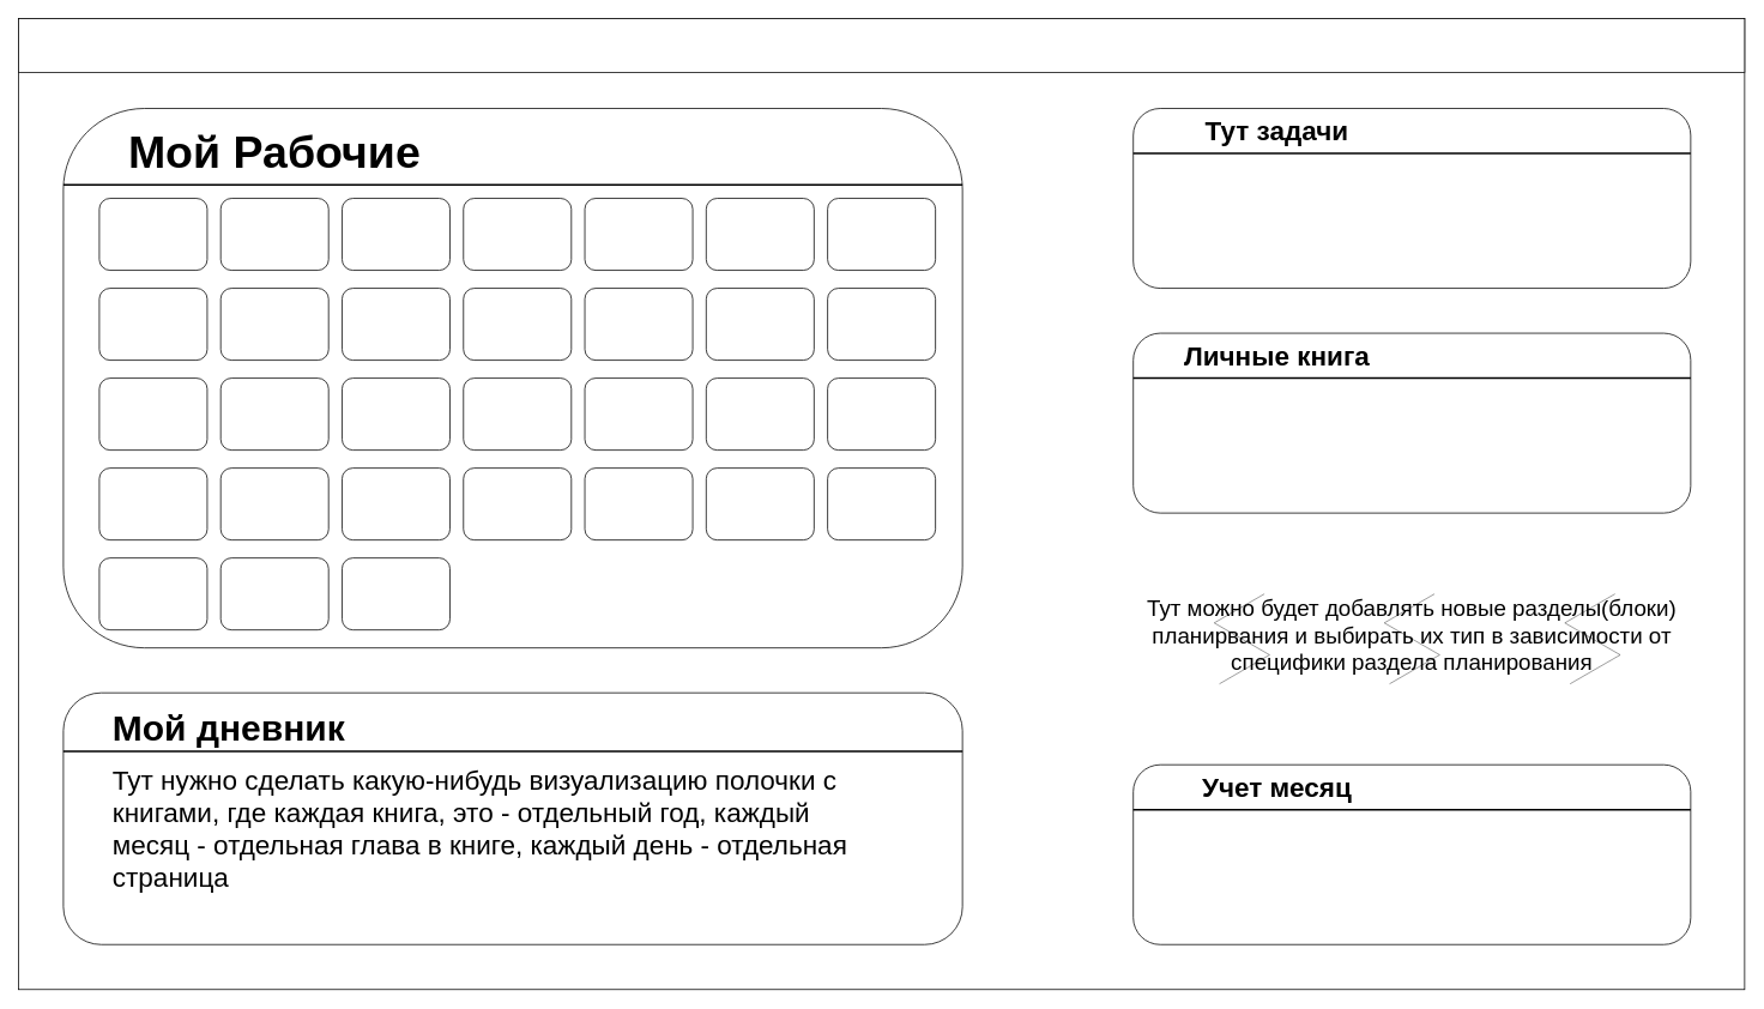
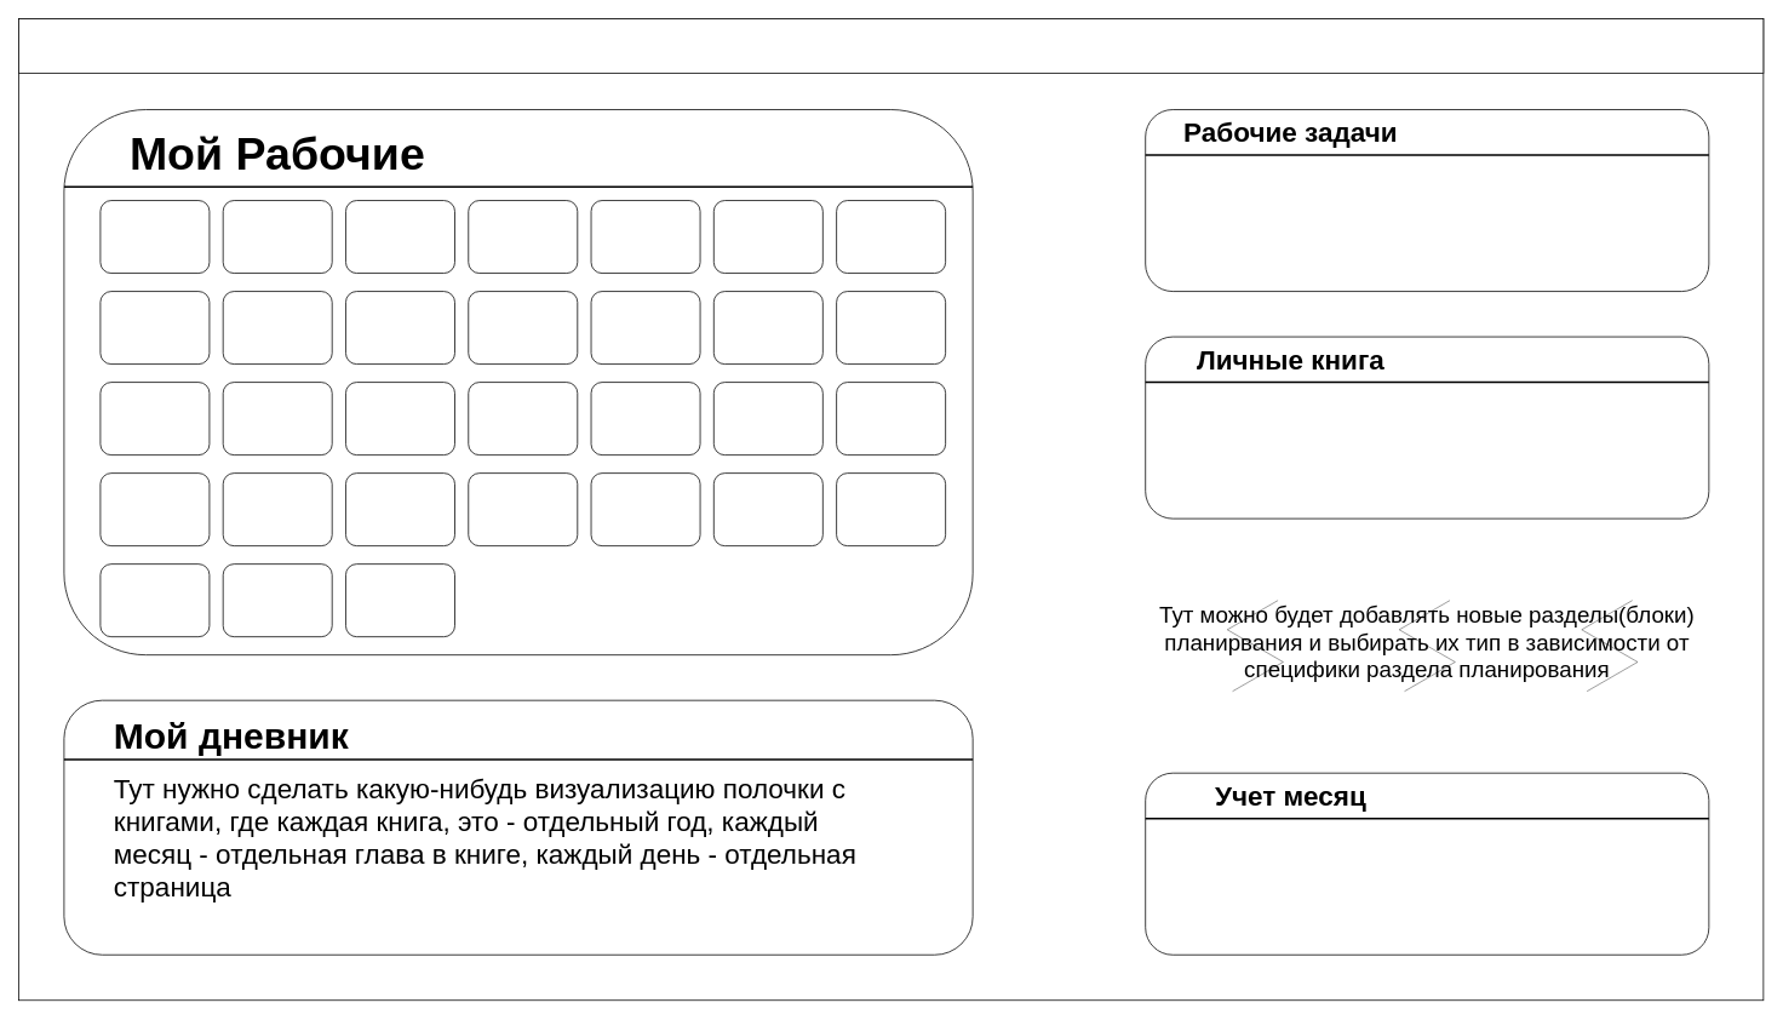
- <mxCell id="50" value="&lt;span style=&quot;font-size: 30px&quot;&gt;&lt;b&gt;Тут задачи&lt;/b&gt;&lt;/span&gt;" style="text;html=1;strokeColor=none;fillColor=none;align=center;verticalAlign=middle;whiteSpace=wrap;rounded=0;shadow=0;glass=0;sketch=0;" vertex="1" parent="1"><mxGeometry x="1260" y="90" width="320" height="110" as="geometry" /></mxCell>
+ <mxCell id="50" value="&lt;span style=&quot;font-size: 30px&quot;&gt;&lt;b&gt;Рабочие задачи&lt;/b&gt;&lt;/span&gt;" style="text;html=1;strokeColor=none;fillColor=none;align=center;verticalAlign=middle;whiteSpace=wrap;rounded=0;shadow=0;glass=0;sketch=0;" vertex="1" parent="1"><mxGeometry x="1260" y="90" width="320" height="110" as="geometry" /></mxCell>
